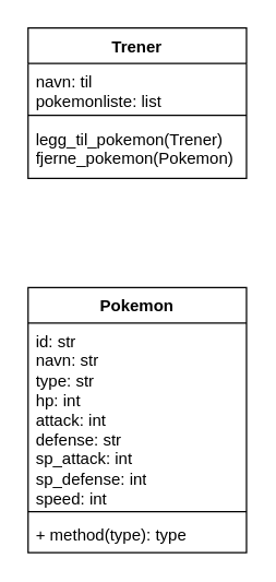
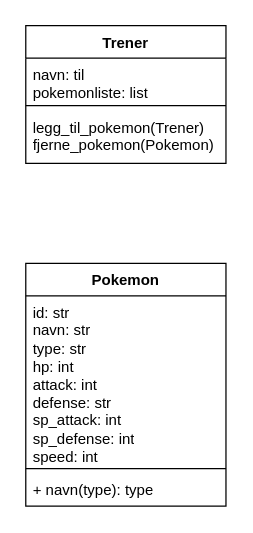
- <mxCell id="9" value="+ method(type): type" style="text;strokeColor=none;fillColor=none;align=left;verticalAlign=top;spacingLeft=4;spacingRight=4;overflow=hidden;rotatable=0;points=[[0,0.5],[1,0.5]];portConstraint=eastwest;whiteSpace=wrap;html=1;" vertex="1" parent="6"><mxGeometry y="168" width="160" height="26" as="geometry" /></mxCell>
+ <mxCell id="9" value="+ navn(type): type" style="text;strokeColor=none;fillColor=none;align=left;verticalAlign=top;spacingLeft=4;spacingRight=4;overflow=hidden;rotatable=0;points=[[0,0.5],[1,0.5]];portConstraint=eastwest;whiteSpace=wrap;html=1;" vertex="1" parent="6"><mxGeometry y="168" width="160" height="26" as="geometry" /></mxCell>
